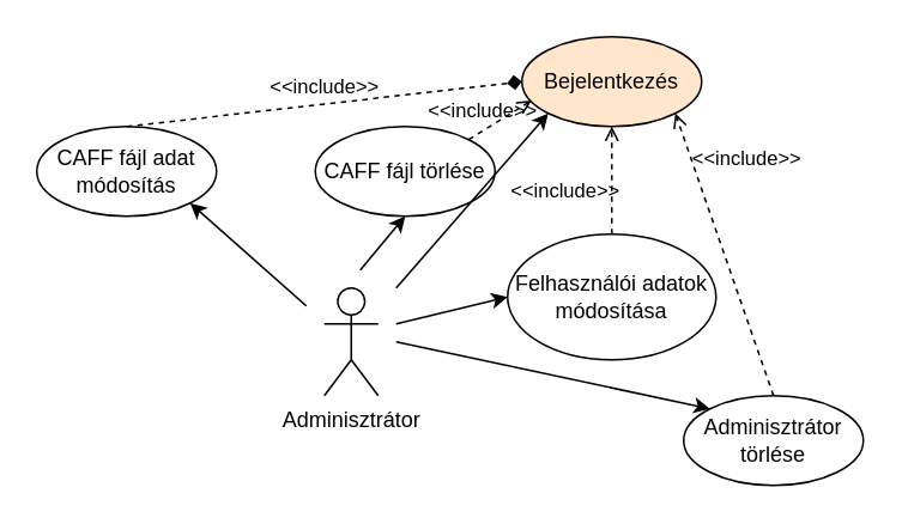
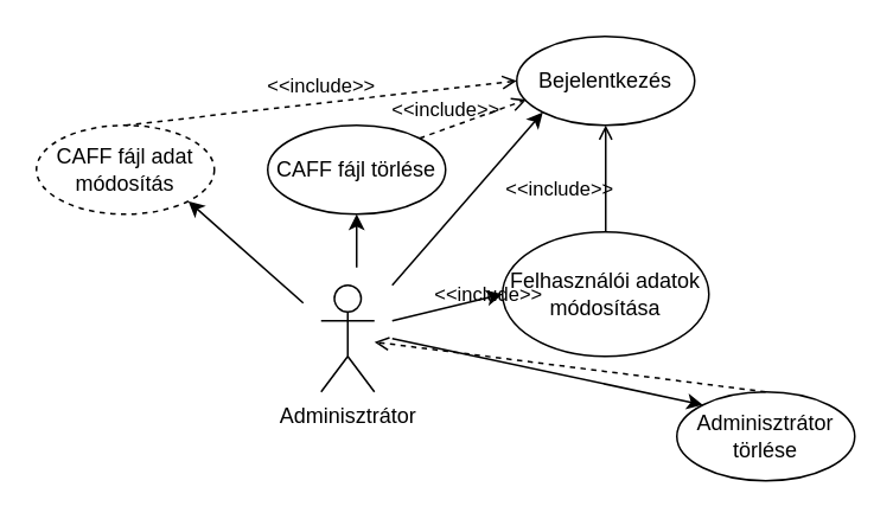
- <mxCell id="3" value="Bejelentkezés" style="ellipse;whiteSpace=wrap;html=1;fillColor=#ffe6cc;" vertex="1" parent="1"><mxGeometry x="290" y="20" width="100" height="50" as="geometry" /></mxCell>
+ <mxCell id="3" value="Bejelentkezés" style="ellipse;whiteSpace=wrap;html=1;" vertex="1" parent="1"><mxGeometry x="290" y="20" width="100" height="50" as="geometry" /></mxCell>
- <mxCell id="13" value="&amp;lt;&amp;lt;include&amp;gt;&amp;gt;" style="edgeStyle=none;html=1;endArrow=diamond;verticalAlign=bottom;dashed=1;labelBackgroundColor=none;exitX=0.5;exitY=0;exitDx=0;exitDy=0;entryX=0;entryY=0.5;entryDx=0;entryDy=0;" edge="1" parent="1" source="4" target="3"><mxGeometry width="160" relative="1" as="geometry"><mxPoint x="90" y="44.71" as="sourcePoint" /><mxPoint x="250" y="44.71" as="targetPoint" /></mxGeometry></mxCell>
+ <mxCell id="13" value="&amp;lt;&amp;lt;include&amp;gt;&amp;gt;" style="edgeStyle=none;html=1;endArrow=open;verticalAlign=bottom;dashed=1;labelBackgroundColor=none;exitX=0.5;exitY=0;exitDx=0;exitDy=0;entryX=0;entryY=0.5;entryDx=0;entryDy=0;" edge="1" parent="1" source="4" target="3"><mxGeometry width="160" relative="1" as="geometry"><mxPoint x="90" y="44.71" as="sourcePoint" /><mxPoint x="250" y="44.71" as="targetPoint" /></mxGeometry></mxCell>
- <mxCell id="4" value="CAFF fájl adat módosítás" style="ellipse;whiteSpace=wrap;html=1;" vertex="1" parent="1"><mxGeometry x="20" y="70" width="100" height="50" as="geometry" /></mxCell>
+ <mxCell id="4" value="CAFF fájl adat módosítás" style="ellipse;whiteSpace=wrap;html=1;dashed=1;" vertex="1" parent="1"><mxGeometry x="20" y="70" width="100" height="50" as="geometry" /></mxCell>
- <mxCell id="5" value="CAFF fájl törlése" style="ellipse;whiteSpace=wrap;html=1;" vertex="1" parent="1"><mxGeometry x="175" y="70" width="100" height="50" as="geometry" /></mxCell>
+ <mxCell id="5" value="CAFF fájl törlése" style="ellipse;whiteSpace=wrap;html=1;" vertex="1" parent="1"><mxGeometry x="150" y="70" width="100" height="50" as="geometry" /></mxCell>
- <mxCell id="15" value="&amp;lt;&amp;lt;include&amp;gt;&amp;gt;" style="edgeStyle=none;html=1;endArrow=open;verticalAlign=bottom;dashed=1;labelBackgroundColor=none;exitX=0.5;exitY=0;exitDx=0;exitDy=0;entryX=0.5;entryY=1;entryDx=0;entryDy=0;" edge="1" parent="1" source="7" target="3"><mxGeometry x="-0.491" y="26" width="160" relative="1" as="geometry"><mxPoint x="90" y="90" as="sourcePoint" /><mxPoint x="310" y="65" as="targetPoint" /><mxPoint as="offset" /></mxGeometry></mxCell>
+ <mxCell id="15" value="&amp;lt;&amp;lt;include&amp;gt;&amp;gt;" style="edgeStyle=none;html=1;endArrow=open;verticalAlign=bottom;dashed=0;labelBackgroundColor=none;exitX=0.5;exitY=0;exitDx=0;exitDy=0;entryX=0.5;entryY=1;entryDx=0;entryDy=0;" edge="1" parent="1" source="7" target="3"><mxGeometry x="-0.491" y="26" width="160" relative="1" as="geometry"><mxPoint x="90" y="90" as="sourcePoint" /><mxPoint x="310" y="65" as="targetPoint" /><mxPoint as="offset" /></mxGeometry></mxCell>
- <mxCell id="16" value="&amp;lt;&amp;lt;include&amp;gt;&amp;gt;" style="edgeStyle=none;html=1;endArrow=open;verticalAlign=bottom;dashed=1;labelBackgroundColor=none;exitX=0.5;exitY=0;exitDx=0;exitDy=0;entryX=1;entryY=1;entryDx=0;entryDy=0;" edge="1" parent="1" source="6" target="3"><mxGeometry x="0.455" y="-26" width="160" relative="1" as="geometry"><mxPoint x="100" y="100" as="sourcePoint" /><mxPoint x="320" y="75" as="targetPoint" /><mxPoint as="offset" /></mxGeometry></mxCell>
+ <mxCell id="16" value="&amp;lt;&amp;lt;include&amp;gt;&amp;gt;" style="edgeStyle=none;html=1;endArrow=open;verticalAlign=bottom;dashed=1;labelBackgroundColor=none;exitX=0.5;exitY=0;exitDx=0;exitDy=0;" edge="1" parent="1" source="6" target="2"><mxGeometry x="0.455" y="-26" width="160" relative="1" as="geometry"><mxPoint x="100" y="100" as="sourcePoint" /><mxPoint x="320" y="75" as="targetPoint" /><mxPoint as="offset" /></mxGeometry></mxCell>
